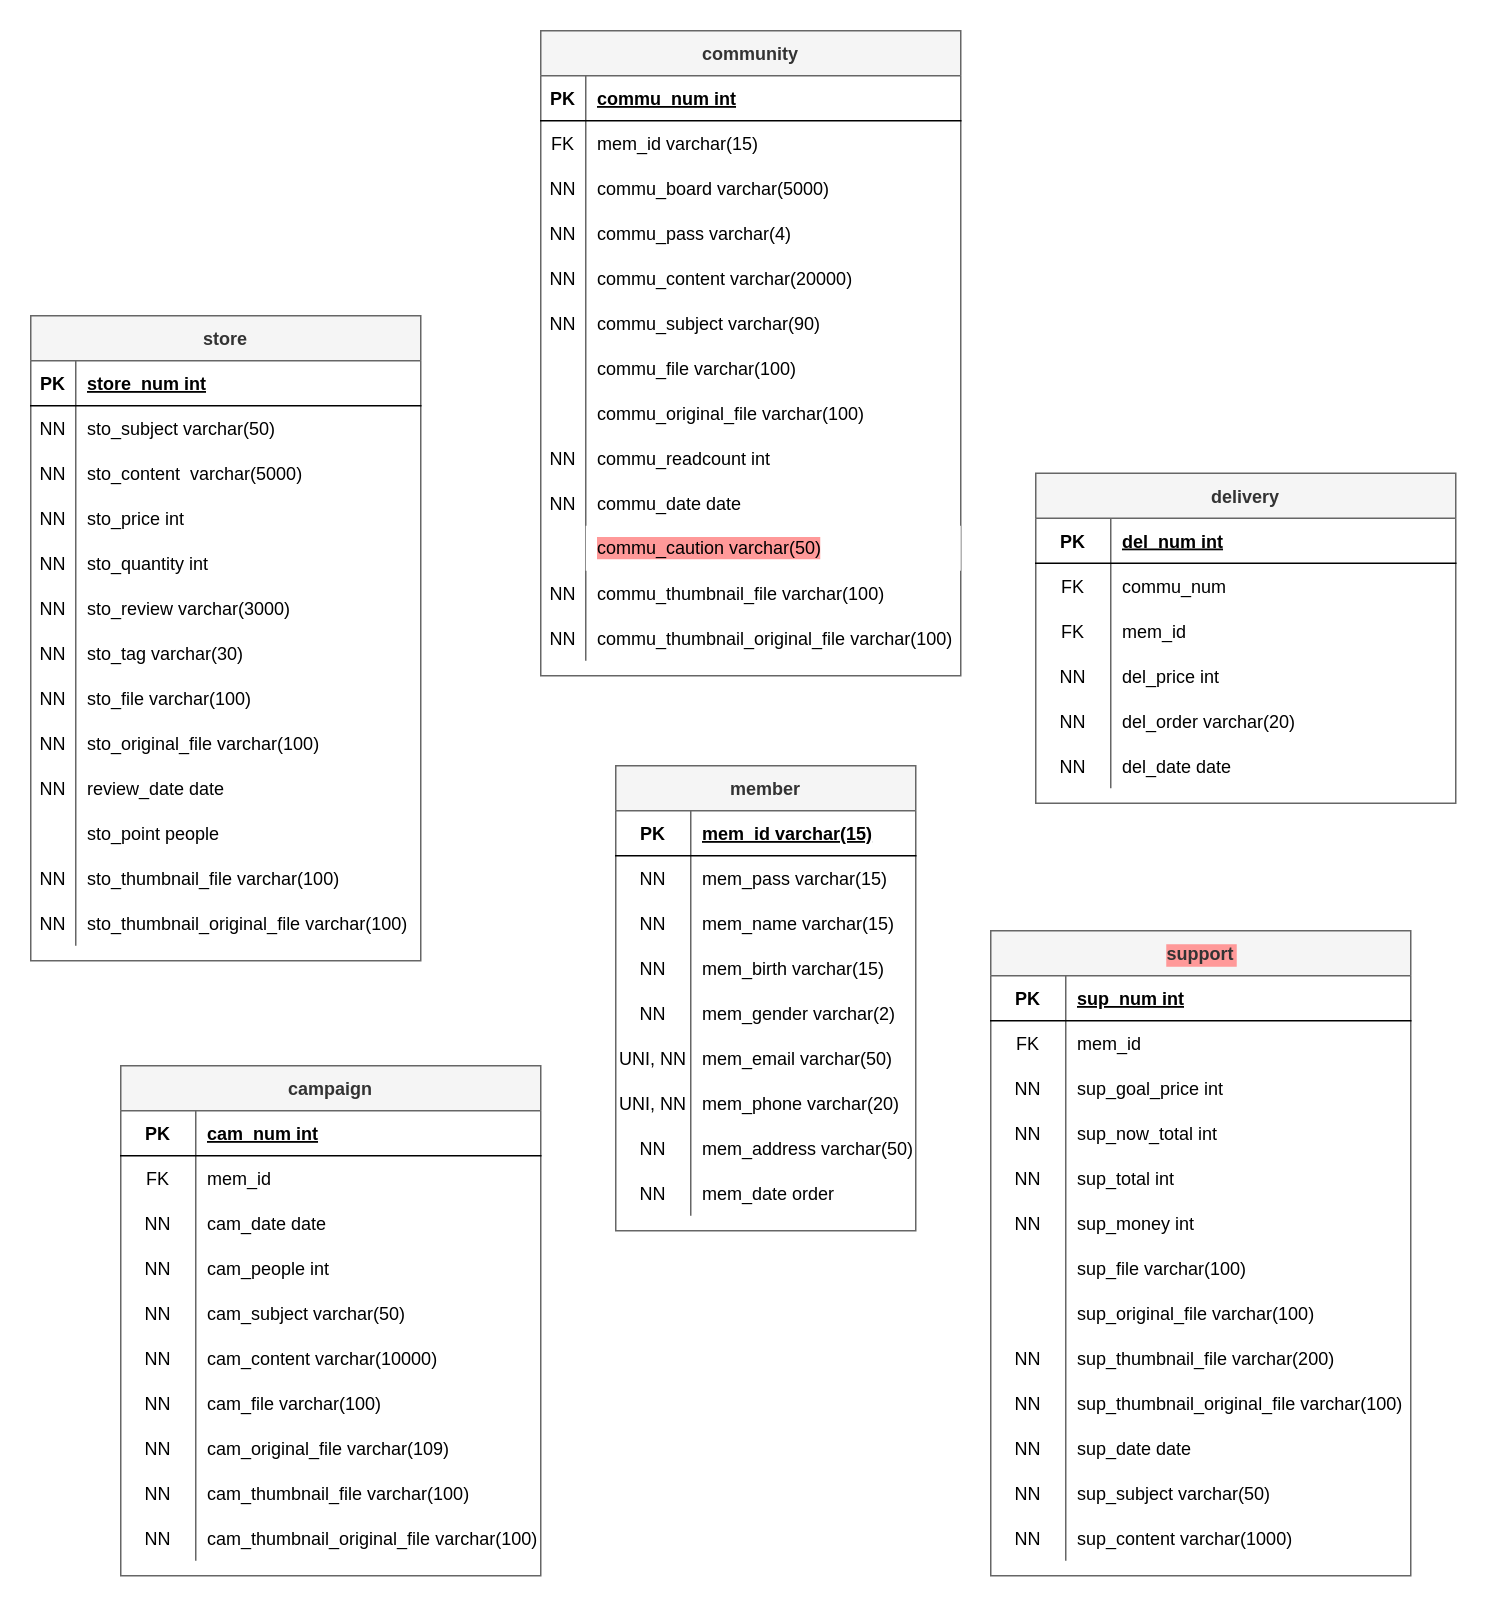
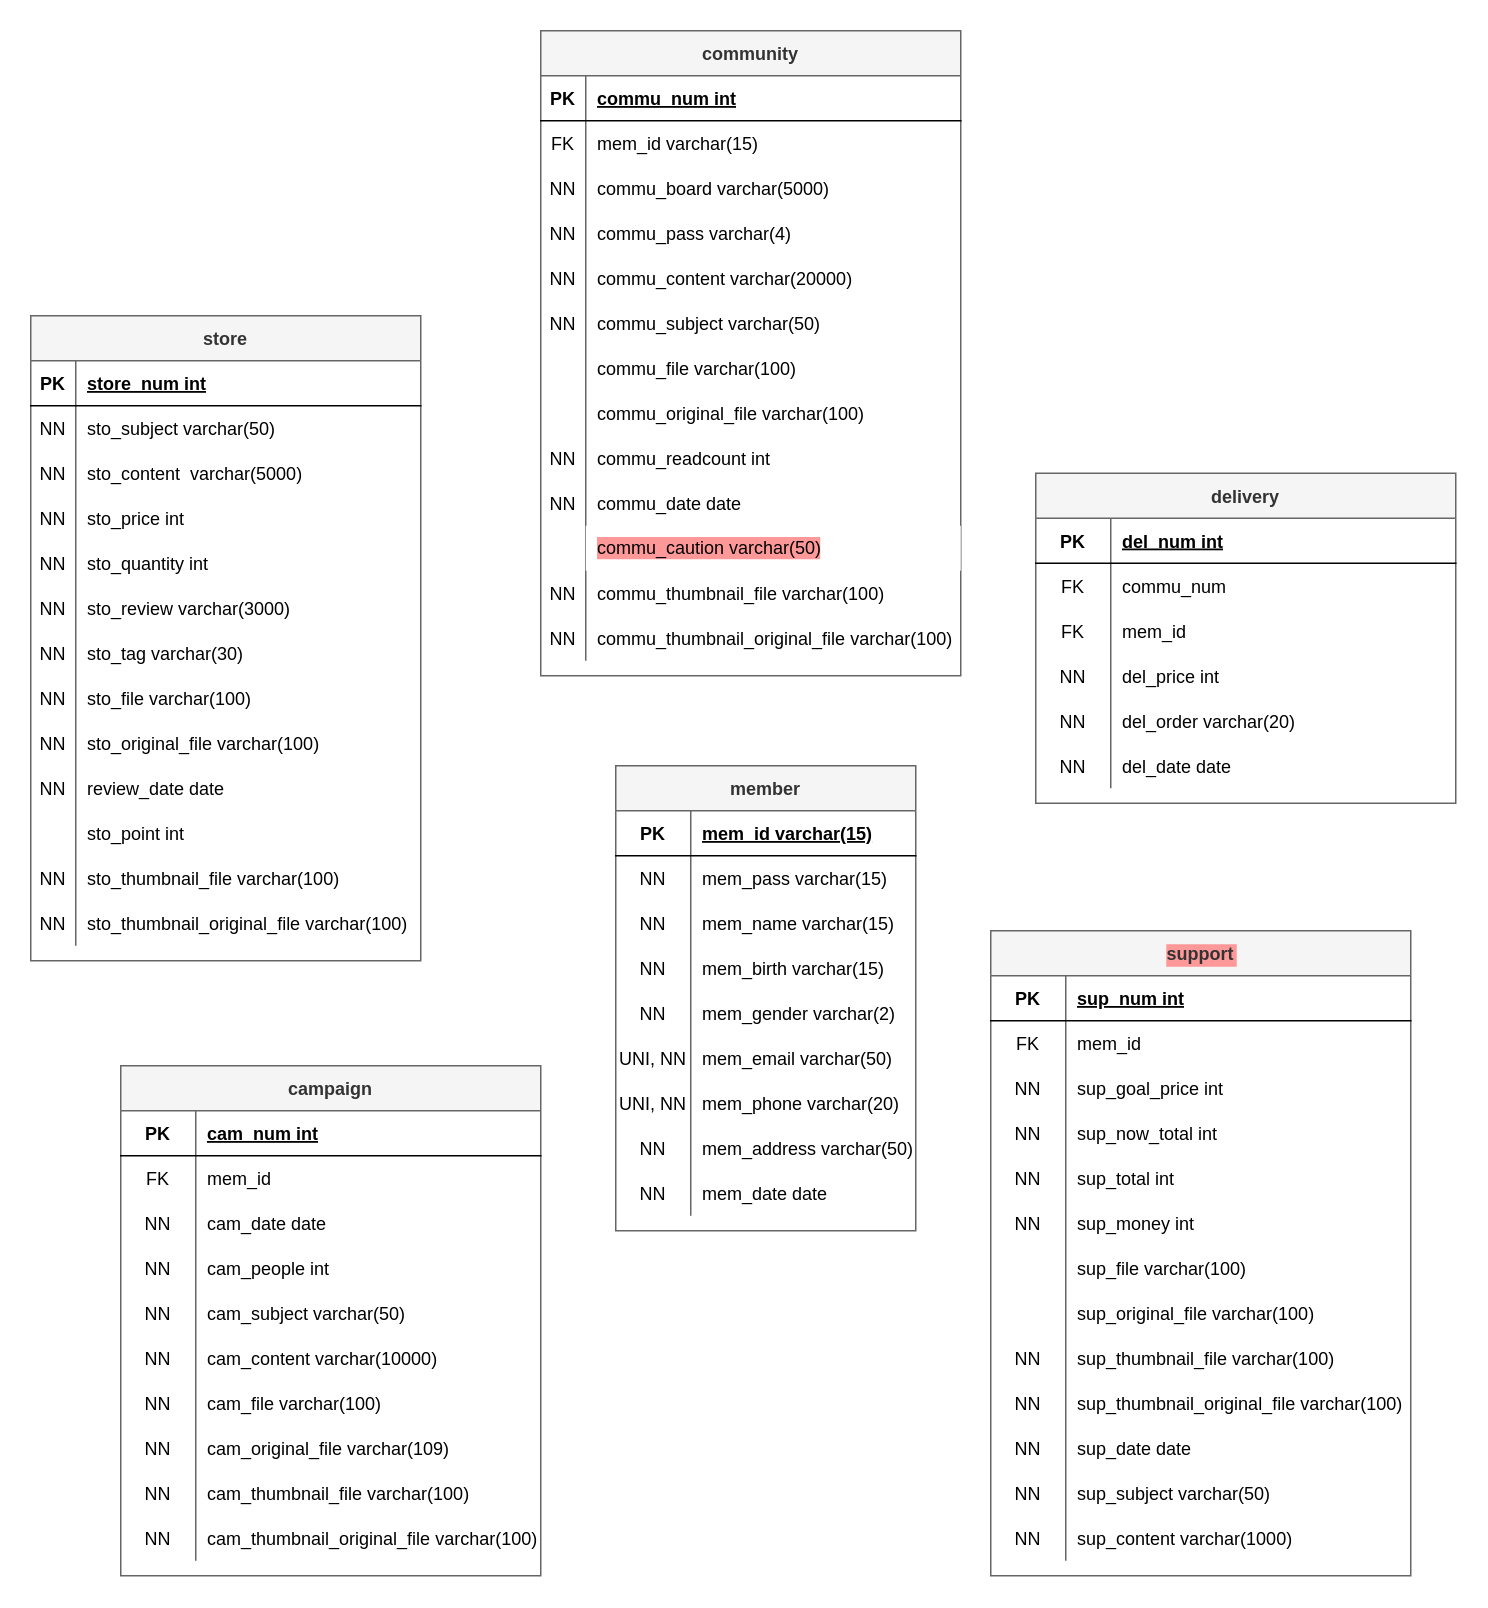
- <mxCell id="89" value="commu_subject varchar(90)" style="shape=partialRectangle;connectable=0;fillColor=none;top=0;left=0;bottom=0;right=0;align=left;spacingLeft=6;overflow=hidden;" parent="87" vertex="1"><mxGeometry x="30" width="250" height="30" as="geometry"><mxRectangle width="250" height="30" as="alternateBounds" /></mxGeometry></mxCell>
+ <mxCell id="89" value="commu_subject varchar(50)" style="shape=partialRectangle;connectable=0;fillColor=none;top=0;left=0;bottom=0;right=0;align=left;spacingLeft=6;overflow=hidden;" parent="87" vertex="1"><mxGeometry x="30" width="250" height="30" as="geometry"><mxRectangle width="250" height="30" as="alternateBounds" /></mxGeometry></mxCell>
- <mxCell id="64" value="sto_point people" style="shape=partialRectangle;connectable=0;fillColor=none;top=0;left=0;bottom=0;right=0;align=left;spacingLeft=6;overflow=hidden;" parent="62" vertex="1"><mxGeometry x="30" width="230" height="30" as="geometry"><mxRectangle width="230" height="30" as="alternateBounds" /></mxGeometry></mxCell>
+ <mxCell id="64" value="sto_point int" style="shape=partialRectangle;connectable=0;fillColor=none;top=0;left=0;bottom=0;right=0;align=left;spacingLeft=6;overflow=hidden;" parent="62" vertex="1"><mxGeometry x="30" width="230" height="30" as="geometry"><mxRectangle width="230" height="30" as="alternateBounds" /></mxGeometry></mxCell>
- <mxCell id="29" value="mem_date order" style="shape=partialRectangle;connectable=0;fillColor=none;top=0;left=0;bottom=0;right=0;align=left;spacingLeft=6;overflow=hidden;" parent="27" vertex="1"><mxGeometry x="50" width="150" height="30" as="geometry"><mxRectangle width="150" height="30" as="alternateBounds" /></mxGeometry></mxCell>
+ <mxCell id="29" value="mem_date date" style="shape=partialRectangle;connectable=0;fillColor=none;top=0;left=0;bottom=0;right=0;align=left;spacingLeft=6;overflow=hidden;" parent="27" vertex="1"><mxGeometry x="50" width="150" height="30" as="geometry"><mxRectangle width="150" height="30" as="alternateBounds" /></mxGeometry></mxCell>
- <mxCell id="188" value="sup_thumbnail_file varchar(200)" style="shape=partialRectangle;connectable=0;fillColor=none;top=0;left=0;bottom=0;right=0;align=left;spacingLeft=6;overflow=hidden;" vertex="1" parent="186"><mxGeometry x="50" width="230" height="30" as="geometry"><mxRectangle width="230" height="30" as="alternateBounds" /></mxGeometry></mxCell>
+ <mxCell id="188" value="sup_thumbnail_file varchar(100)" style="shape=partialRectangle;connectable=0;fillColor=none;top=0;left=0;bottom=0;right=0;align=left;spacingLeft=6;overflow=hidden;" vertex="1" parent="186"><mxGeometry x="50" width="230" height="30" as="geometry"><mxRectangle width="230" height="30" as="alternateBounds" /></mxGeometry></mxCell>
